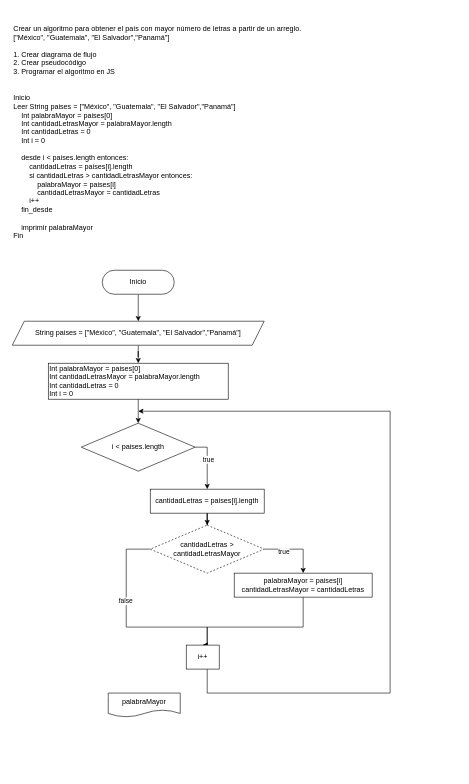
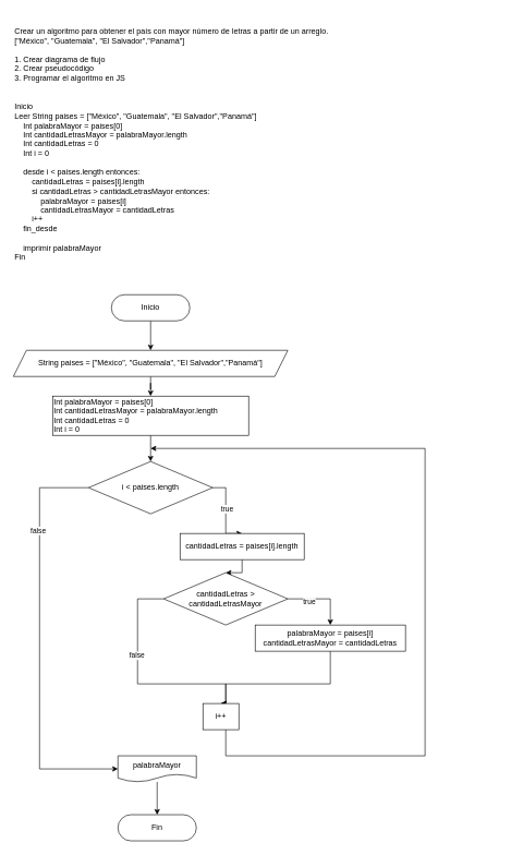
+ <mxCell id="11" style="edgeStyle=orthogonalEdgeStyle;rounded=0;orthogonalLoop=1;jettySize=auto;html=1;entryX=0;entryY=0.5;entryDx=0;entryDy=0;" edge="1" parent="1" source="13" target="26"><mxGeometry relative="1" as="geometry"><Array as="points"><mxPoint x="60" y="745" /><mxPoint x="60" y="1175" /></Array></mxGeometry></mxCell>
+ <mxCell id="12" value="false" style="edgeLabel;html=1;align=center;verticalAlign=middle;resizable=0;points=[];" vertex="1" connectable="0" parent="11"><mxGeometry x="-0.551" y="-3" relative="1" as="geometry"><mxPoint as="offset" /></mxGeometry></mxCell>
- <mxCell id="15" value="cantidadLetras = paises[i].length" style="rounded=0;whiteSpace=wrap;html=1;align=center;" vertex="1" parent="1"><mxGeometry x="250" y="815" width="190" height="40" as="geometry" /></mxCell>
+ <mxCell id="15" value="cantidadLetras = paises[i].length" style="rounded=0;whiteSpace=wrap;html=1;align=center;" vertex="1" parent="1"><mxGeometry x="275" y="815" width="190" height="40" as="geometry" /></mxCell>
- <mxCell id="20" value="cantidadLetras &amp;gt; cantidadLetrasMayor" style="rhombus;whiteSpace=wrap;html=1;dashed=1;" vertex="1" parent="1"><mxGeometry x="250" y="875" width="190" height="80" as="geometry" /></mxCell>
+ <mxCell id="20" value="cantidadLetras &amp;gt; cantidadLetrasMayor" style="rhombus;whiteSpace=wrap;html=1;" vertex="1" parent="1"><mxGeometry x="250" y="875" width="190" height="80" as="geometry" /></mxCell>
+ <mxCell id="25" style="edgeStyle=orthogonalEdgeStyle;rounded=0;orthogonalLoop=1;jettySize=auto;html=1;entryX=0.5;entryY=0;entryDx=0;entryDy=0;" edge="1" parent="1" source="26" target="4"><mxGeometry relative="1" as="geometry" /></mxCell>
+ <mxCell id="4" value="Fin" style="rounded=1;whiteSpace=wrap;html=1;arcSize=50;" vertex="1" parent="1"><mxGeometry x="180" y="1245" width="120" height="40" as="geometry" /></mxCell>
